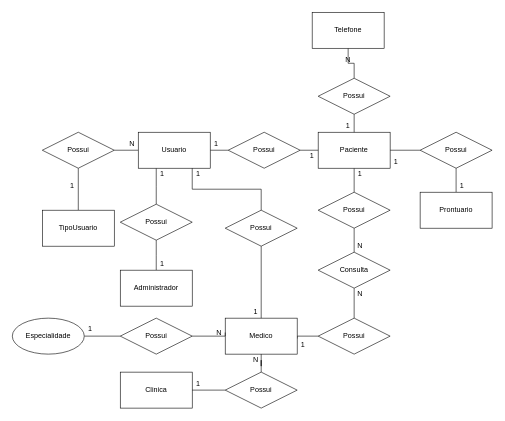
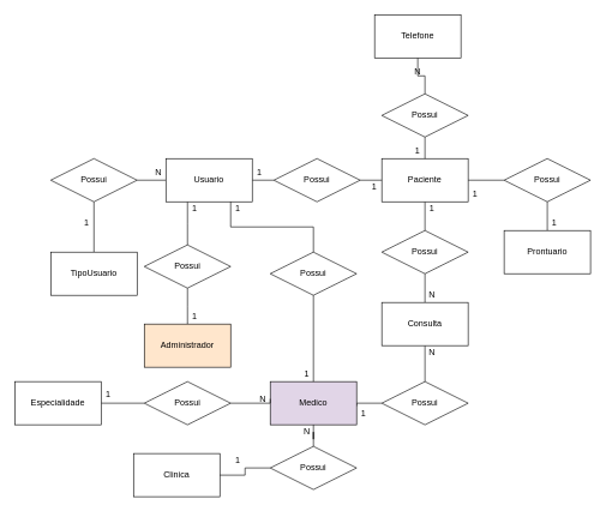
- <mxCell id="8" value="Consulta" style="rhombus;whiteSpace=wrap;html=1;" parent="1" vertex="1"><mxGeometry x="530" y="420" width="120" height="60" as="geometry" /></mxCell>
+ <mxCell id="8" value="Consulta" style="rounded=0;whiteSpace=wrap;html=1;" parent="1" vertex="1"><mxGeometry x="530" y="420" width="120" height="60" as="geometry" /></mxCell>
- <mxCell id="47" value="Administrador" style="rounded=0;whiteSpace=wrap;html=1;" parent="1" vertex="1"><mxGeometry x="200" y="450" width="120" height="60" as="geometry" /></mxCell>
+ <mxCell id="47" value="Administrador" style="rounded=0;whiteSpace=wrap;html=1;fillColor=#ffe6cc;" parent="1" vertex="1"><mxGeometry x="200" y="450" width="120" height="60" as="geometry" /></mxCell>
- <mxCell id="56" value="Especialidade" style="ellipse;whiteSpace=wrap;html=1;" parent="1" vertex="1"><mxGeometry x="20" y="530" width="120" height="60" as="geometry" /></mxCell>
+ <mxCell id="56" value="Especialidade" style="rounded=0;whiteSpace=wrap;html=1;" parent="1" vertex="1"><mxGeometry x="20" y="530" width="120" height="60" as="geometry" /></mxCell>
- <mxCell id="19" value="Medico" style="rounded=0;whiteSpace=wrap;html=1;" parent="1" vertex="1"><mxGeometry x="375" y="530" width="120" height="60" as="geometry" /></mxCell>
+ <mxCell id="19" value="Medico" style="rounded=0;whiteSpace=wrap;html=1;fillColor=#e1d5e7;" parent="1" vertex="1"><mxGeometry x="375" y="530" width="120" height="60" as="geometry" /></mxCell>
- <mxCell id="23" value="Clinica" style="rounded=0;whiteSpace=wrap;html=1;" parent="1" vertex="1"><mxGeometry x="200" y="620" width="120" height="60" as="geometry" /></mxCell>
+ <mxCell id="23" value="Clinica" style="rounded=0;whiteSpace=wrap;html=1;" parent="1" vertex="1"><mxGeometry x="185" y="630" width="120" height="60" as="geometry" /></mxCell>
